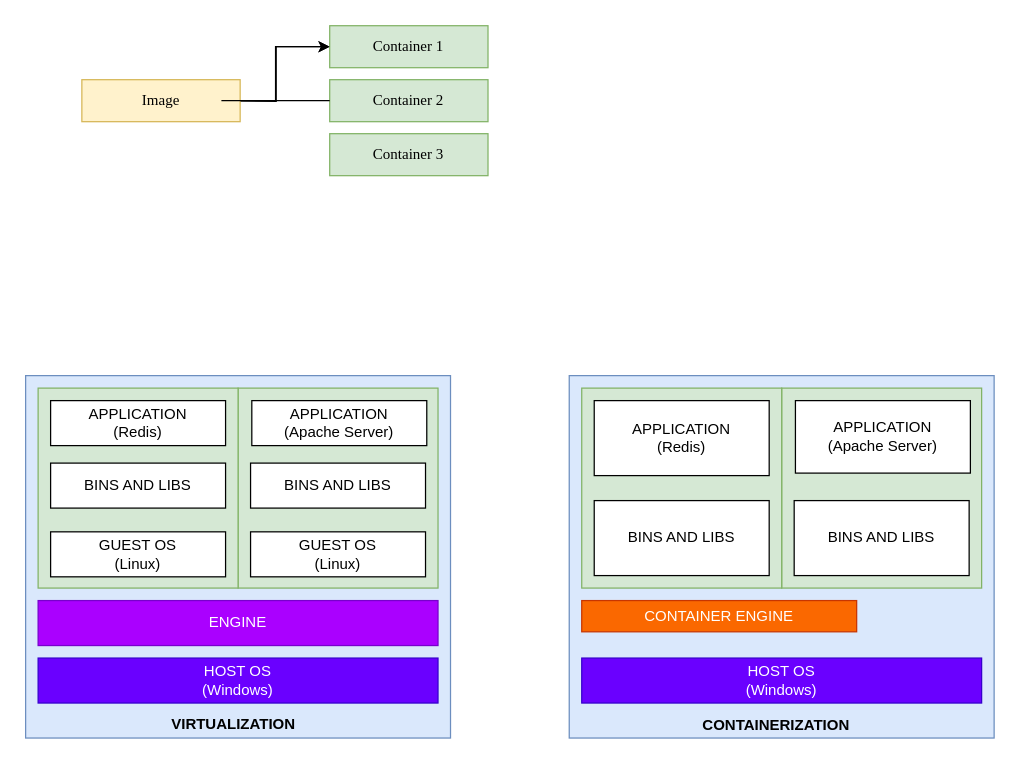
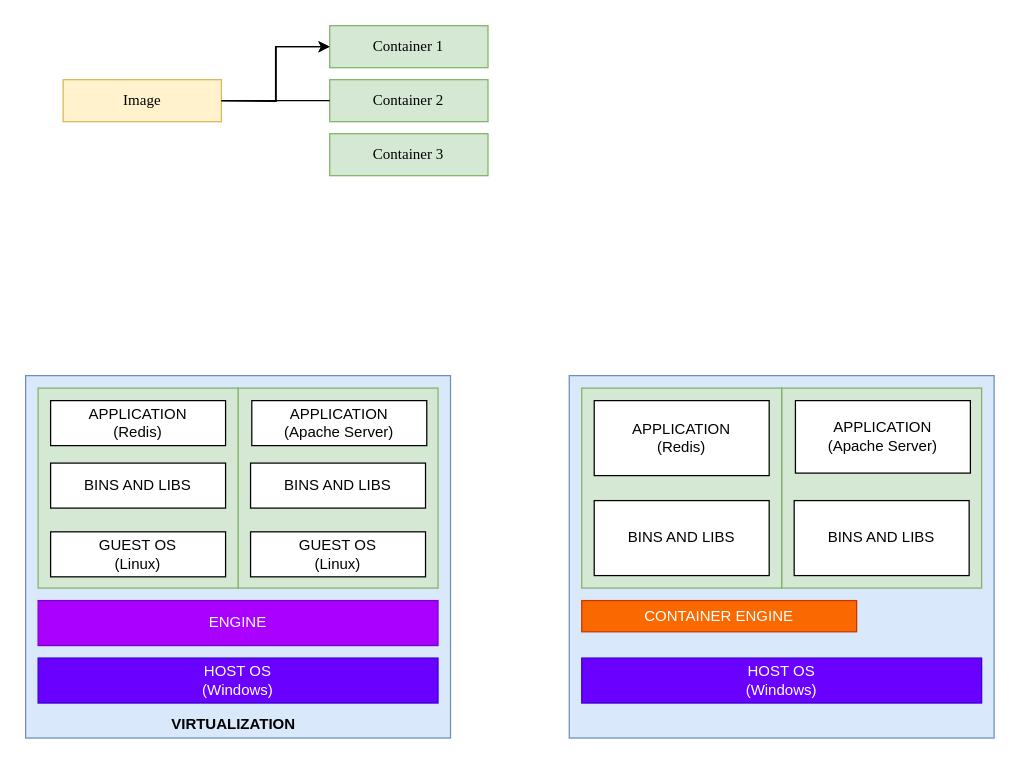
- <mxCell id="5" value="Image" style="rounded=0;whiteSpace=wrap;html=1;fontFamily=Tahoma;fillColor=#fff2cc;strokeColor=#d6b656;" parent="3" vertex="1"><mxGeometry x="15" y="43.2" width="126.667" height="33.6" as="geometry" /></mxCell>
+ <mxCell id="5" value="Image" style="rounded=0;whiteSpace=wrap;html=1;fontFamily=Tahoma;fillColor=#fff2cc;strokeColor=#d6b656;" parent="3" vertex="1"><mxGeometry y="43.2" width="126.667" height="33.6" as="geometry" /></mxCell>
- <mxCell id="34" value="CONTAINERIZATION" style="text;html=1;resizable=0;points=[];autosize=1;align=left;verticalAlign=top;spacingTop=-4;fontStyle=1" parent="24" vertex="1"><mxGeometry x="105" y="270" width="130" height="20" as="geometry" /></mxCell>
